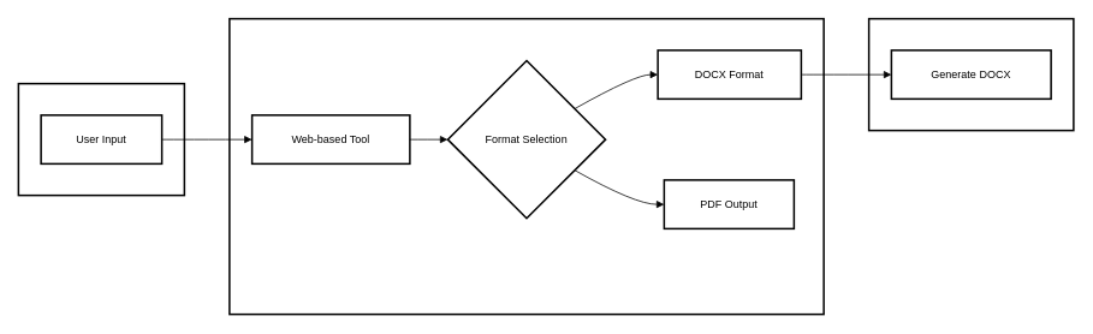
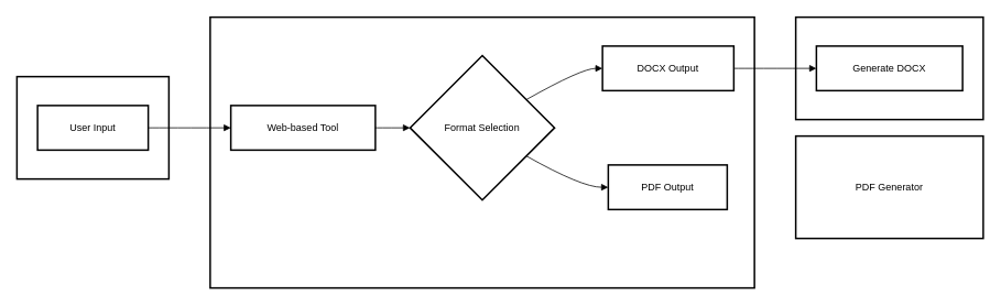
- <mxCell id="10" value="DOCX Format" style="whiteSpace=wrap;strokeWidth=2;" parent="1" vertex="1"><mxGeometry x="729" y="55" width="159" height="54" as="geometry" /></mxCell>
+ <mxCell id="10" value="DOCX Output" style="whiteSpace=wrap;strokeWidth=2;" parent="1" vertex="1"><mxGeometry x="729" y="55" width="159" height="54" as="geometry" /></mxCell>
+ <mxCell id="3" value="PDF Generator" style="whiteSpace=wrap;strokeWidth=2;" parent="1" vertex="1"><mxGeometry x="963" y="164" width="227" height="124" as="geometry" /></mxCell>
